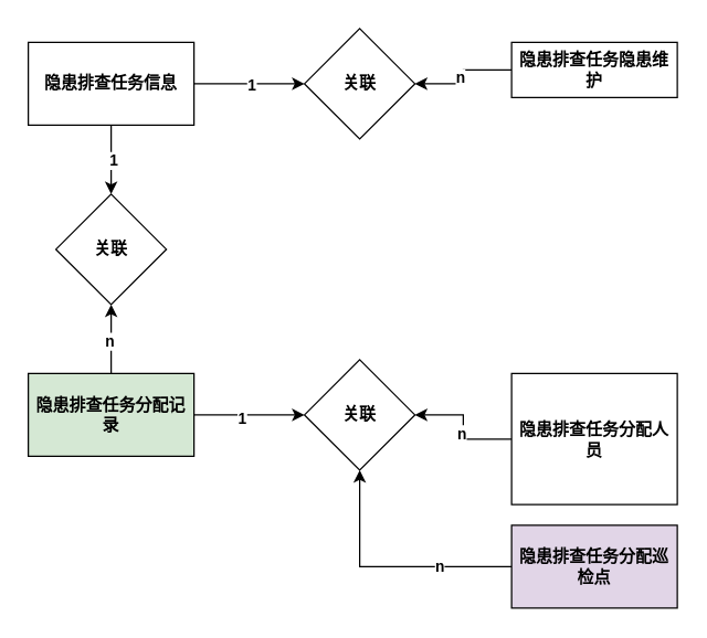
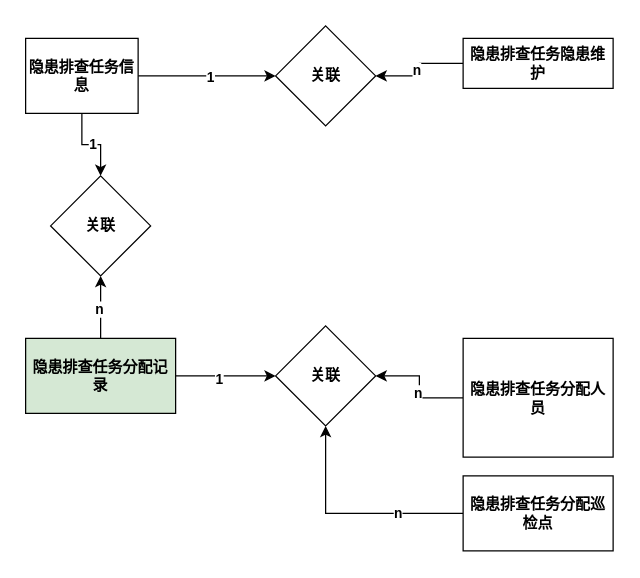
- <mxCell id="6" value="隐患排查任务信息" style="rounded=0;fontColor=default;fontStyle=1;whiteSpace=wrap;html=1;align=center;" vertex="1" parent="1"><mxGeometry x="20" y="30" width="120" height="60" as="geometry" /></mxCell>
+ <mxCell id="6" value="隐患排查任务信息" style="rounded=0;fontColor=default;fontStyle=1;whiteSpace=wrap;html=1;align=center;" vertex="1" parent="1"><mxGeometry x="20" y="30" width="90" height="60" as="geometry" /></mxCell>
- <mxCell id="23" value="隐患排查任务分配巡检点" style="rounded=0;fontStyle=1;whiteSpace=wrap;html=1;fontColor=default;align=center;fillColor=#e1d5e7;" vertex="1" parent="1"><mxGeometry x="370" y="380" width="120" height="60" as="geometry" /></mxCell>
+ <mxCell id="23" value="隐患排查任务分配巡检点" style="rounded=0;fontStyle=1;whiteSpace=wrap;html=1;fontColor=default;align=center;" vertex="1" parent="1"><mxGeometry x="370" y="380" width="120" height="60" as="geometry" /></mxCell>
